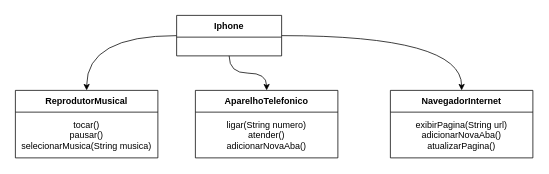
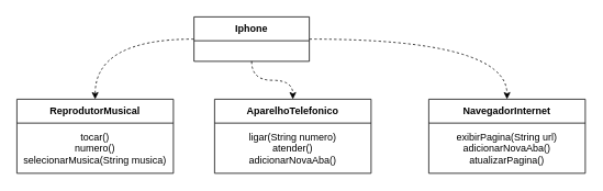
- <mxCell id="2" style="edgeStyle=orthogonalEdgeStyle;rounded=0;orthogonalLoop=1;jettySize=auto;html=1;exitX=1;exitY=0.5;exitDx=0;exitDy=0;entryX=0.5;entryY=0;entryDx=0;entryDy=0;curved=1;" edge="1" parent="1" source="5" target="10"><mxGeometry relative="1" as="geometry" /></mxCell>
+ <mxCell id="2" style="edgeStyle=orthogonalEdgeStyle;rounded=0;orthogonalLoop=1;jettySize=auto;html=1;exitX=1;exitY=0.5;exitDx=0;exitDy=0;entryX=0.5;entryY=0;entryDx=0;entryDy=0;curved=1;dashed=1;" edge="1" parent="1" source="5" target="10"><mxGeometry relative="1" as="geometry" /></mxCell>
- <mxCell id="4" style="edgeStyle=orthogonalEdgeStyle;rounded=0;orthogonalLoop=1;jettySize=auto;html=1;exitX=0;exitY=0.5;exitDx=0;exitDy=0;entryX=0.5;entryY=0;entryDx=0;entryDy=0;curved=1;" edge="1" parent="1" source="5" target="6"><mxGeometry relative="1" as="geometry" /></mxCell>
+ <mxCell id="4" style="edgeStyle=orthogonalEdgeStyle;rounded=0;orthogonalLoop=1;jettySize=auto;html=1;exitX=0;exitY=0.5;exitDx=0;exitDy=0;entryX=0.5;entryY=0;entryDx=0;entryDy=0;curved=1;dashed=1;" edge="1" parent="1" source="5" target="6"><mxGeometry relative="1" as="geometry" /></mxCell>
- <mxCell id="3" style="edgeStyle=orthogonalEdgeStyle;rounded=0;orthogonalLoop=1;jettySize=auto;html=1;exitX=0.5;exitY=1;exitDx=0;exitDy=0;entryX=0.5;entryY=0;entryDx=0;entryDy=0;curved=1;" edge="1" parent="1" source="5" target="8"><mxGeometry relative="1" as="geometry" /></mxCell>
+ <mxCell id="3" style="edgeStyle=orthogonalEdgeStyle;rounded=0;orthogonalLoop=1;jettySize=auto;html=1;exitX=0.5;exitY=1;exitDx=0;exitDy=0;entryX=0.5;entryY=0;entryDx=0;entryDy=0;curved=1;dashed=1;" edge="1" parent="1" source="5" target="8"><mxGeometry relative="1" as="geometry" /></mxCell>
- <mxCell id="7" value="tocar()&lt;div&gt;pausar()&lt;/div&gt;&lt;div&gt;selecionarMusica(String musica)&lt;/div&gt;" style="text;html=1;strokeColor=none;fillColor=none;align=center;verticalAlign=middle;spacingLeft=4;spacingRight=4;overflow=hidden;rotatable=0;points=[[0,0.5],[1,0.5]];portConstraint=eastwest;whiteSpace=wrap;" vertex="1" parent="6"><mxGeometry y="29" width="190" height="61" as="geometry" /></mxCell>
+ <mxCell id="7" value="tocar()&lt;div&gt;numero()&lt;/div&gt;&lt;div&gt;selecionarMusica(String musica)&lt;/div&gt;" style="text;html=1;strokeColor=none;fillColor=none;align=center;verticalAlign=middle;spacingLeft=4;spacingRight=4;overflow=hidden;rotatable=0;points=[[0,0.5],[1,0.5]];portConstraint=eastwest;whiteSpace=wrap;" vertex="1" parent="6"><mxGeometry y="29" width="190" height="61" as="geometry" /></mxCell>
